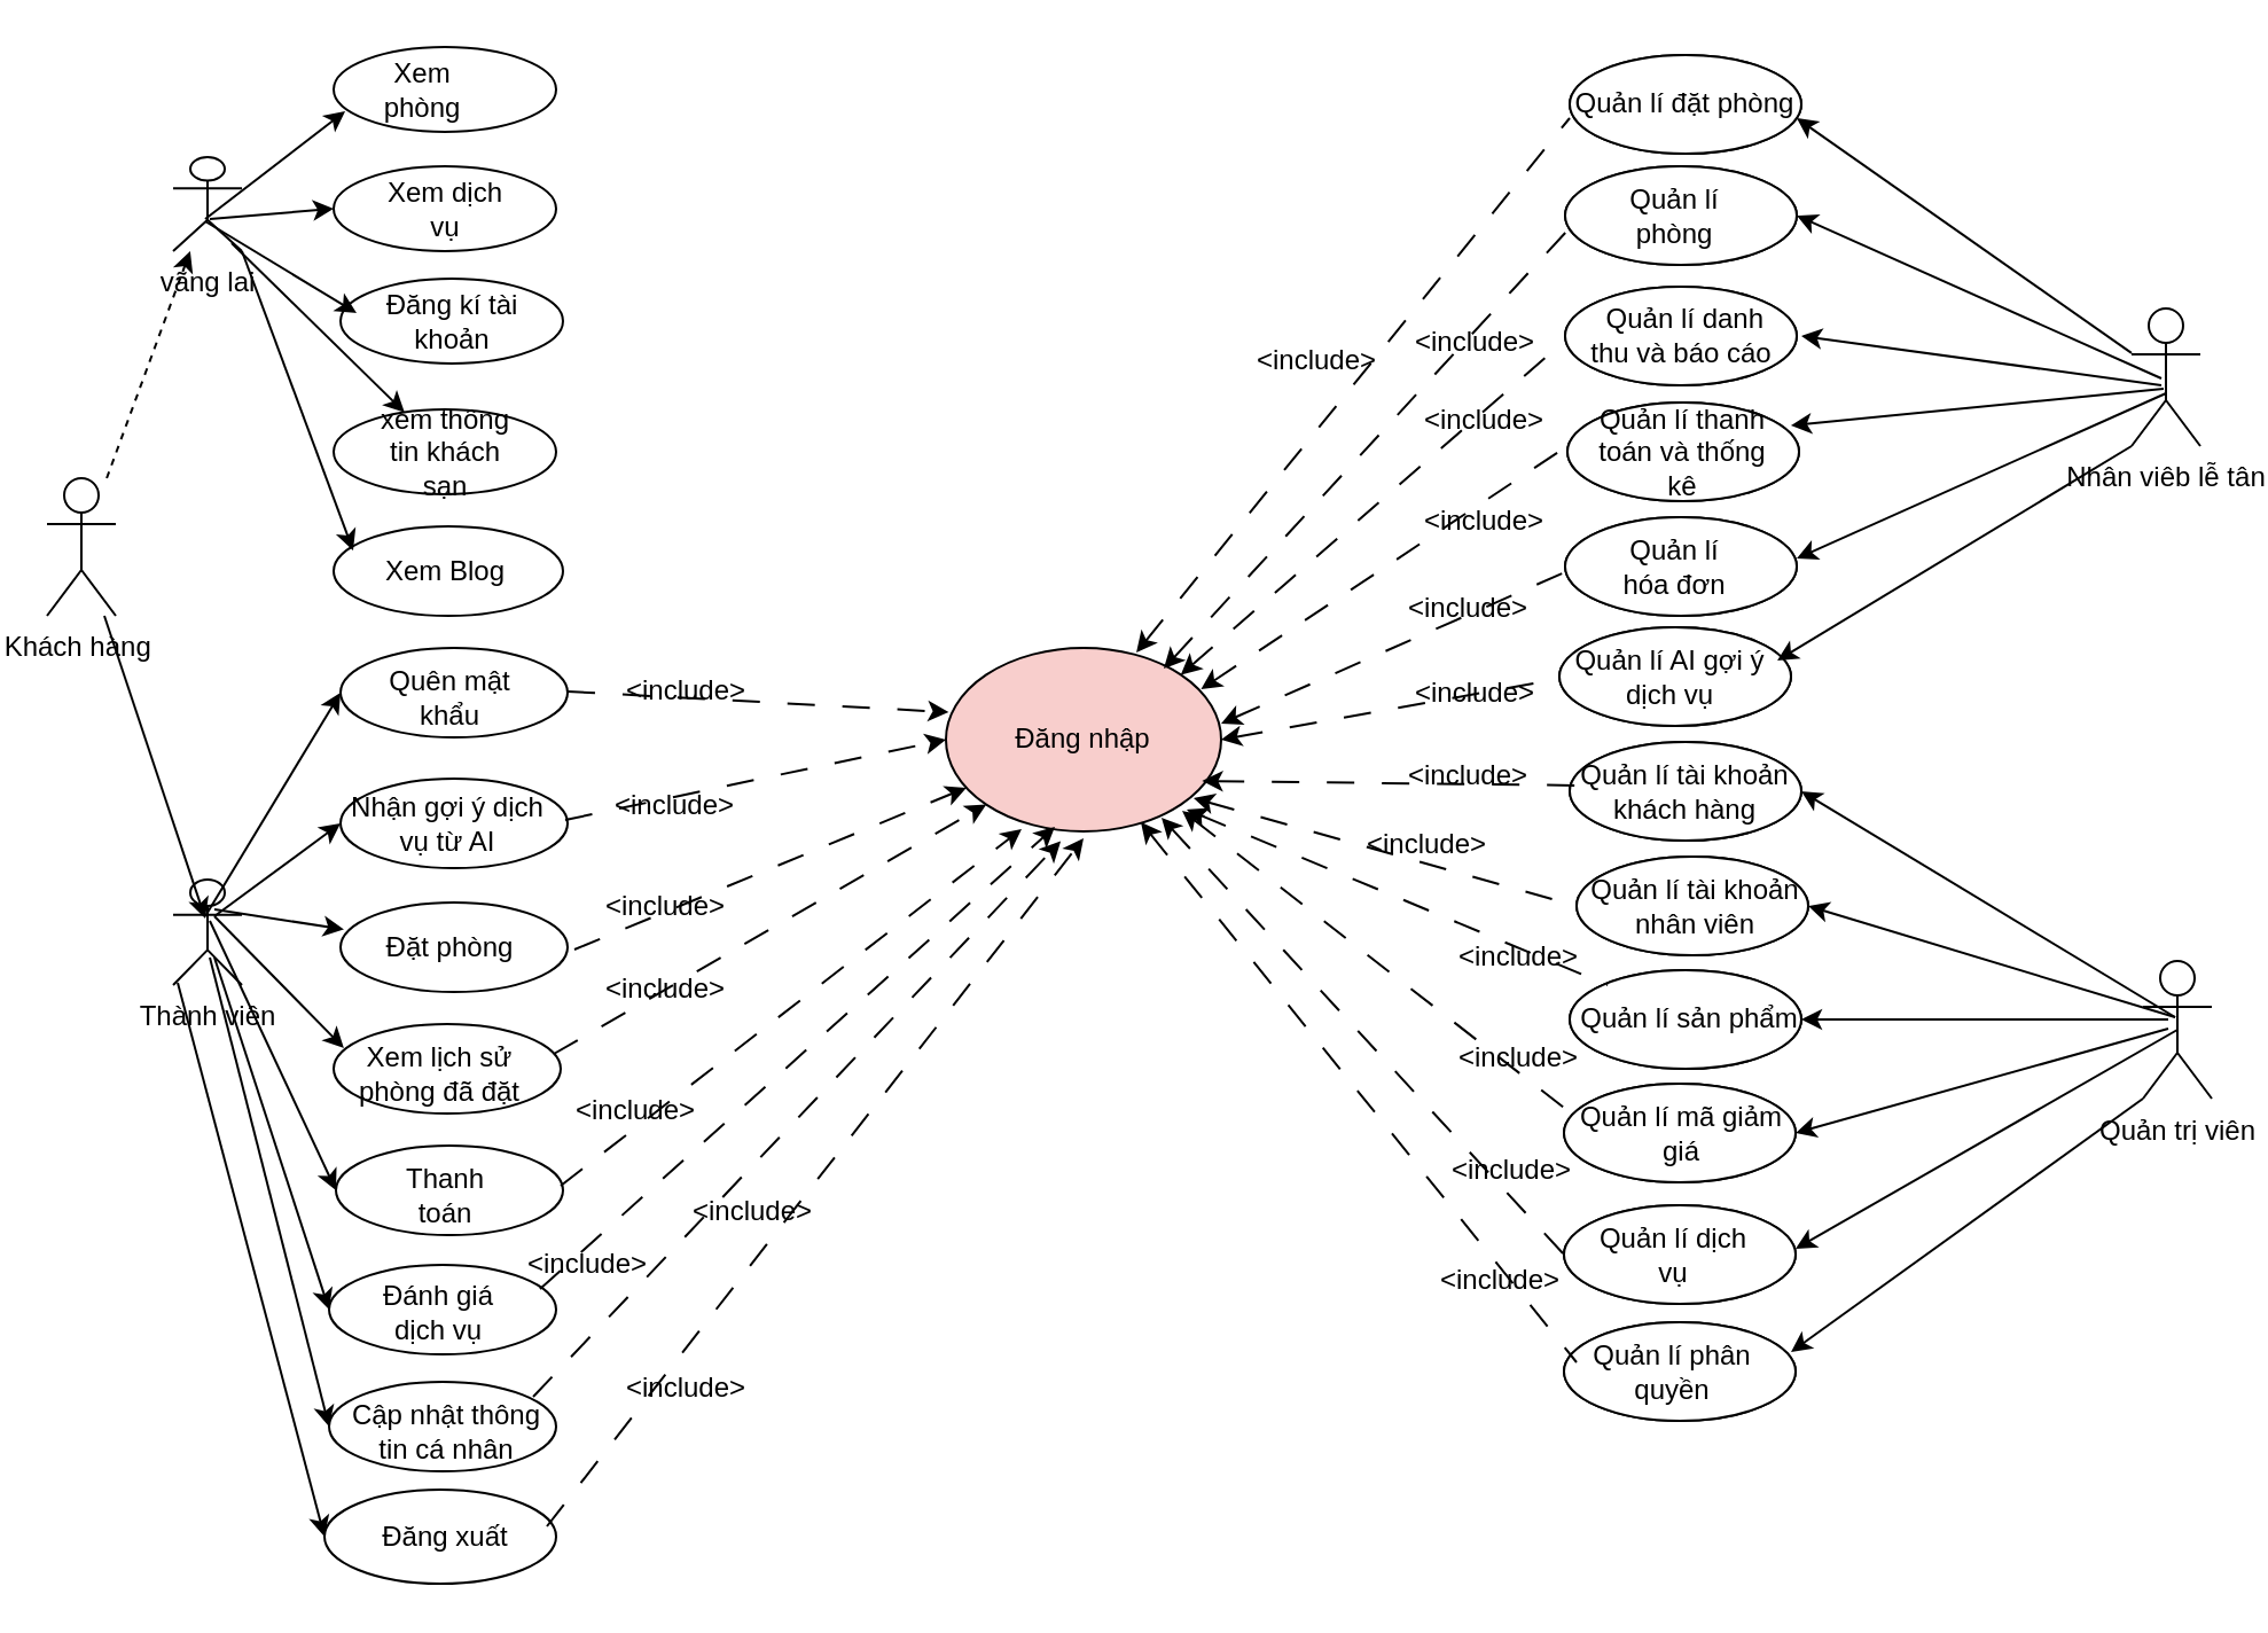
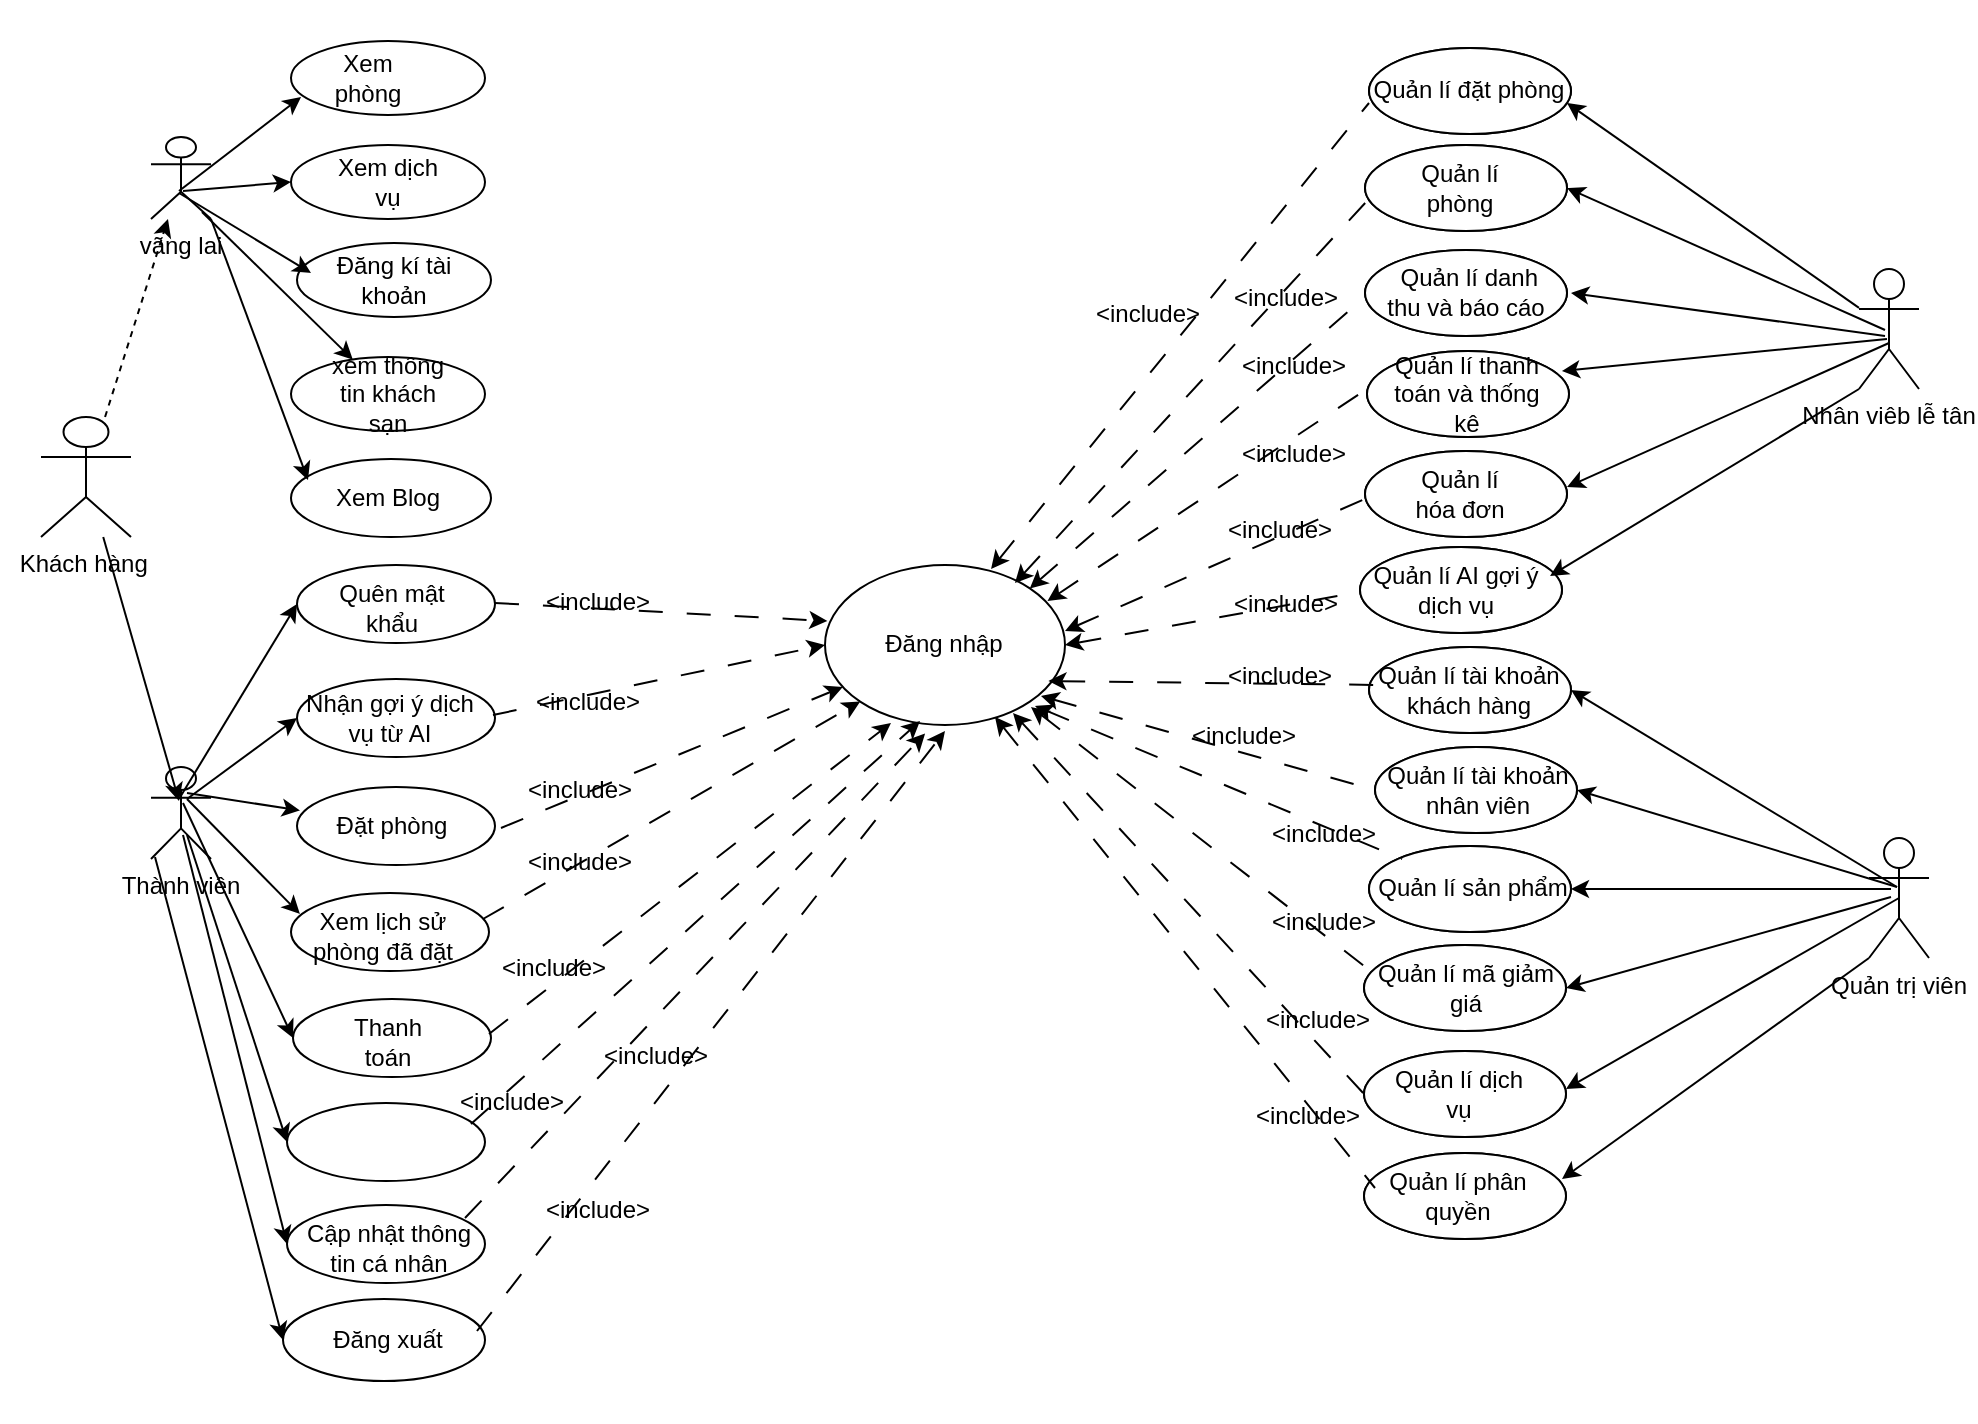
- <mxCell id="2" value="Khách hàng&amp;nbsp;&lt;div&gt;&lt;br&gt;&lt;/div&gt;" style="shape=umlActor;verticalLabelPosition=bottom;verticalAlign=top;html=1;outlineConnect=0;" vertex="1" parent="1"><mxGeometry x="20" y="208" width="30" height="60" as="geometry" /></mxCell>
+ <mxCell id="2" value="Khách hàng&amp;nbsp;&lt;div&gt;&lt;br&gt;&lt;/div&gt;" style="shape=umlActor;verticalLabelPosition=bottom;verticalAlign=top;html=1;outlineConnect=0;" vertex="1" parent="1"><mxGeometry x="20" y="208" width="45" height="60" as="geometry" /></mxCell>
- <mxCell id="103" value="Đăng nhập" style="ellipse;whiteSpace=wrap;html=1;fillColor=#f8cecc;" vertex="1" parent="1"><mxGeometry x="412" y="282" width="120" height="80" as="geometry" /></mxCell>
+ <mxCell id="103" value="Đăng nhập" style="ellipse;whiteSpace=wrap;html=1;" vertex="1" parent="1"><mxGeometry x="412" y="282" width="120" height="80" as="geometry" /></mxCell>
- <mxCell id="31" value="Đánh giá dịch vụ" style="text;html=1;align=center;verticalAlign=middle;whiteSpace=wrap;rounded=0;" vertex="1" parent="1"><mxGeometry x="161" y="557" width="60" height="30" as="geometry" /></mxCell>
